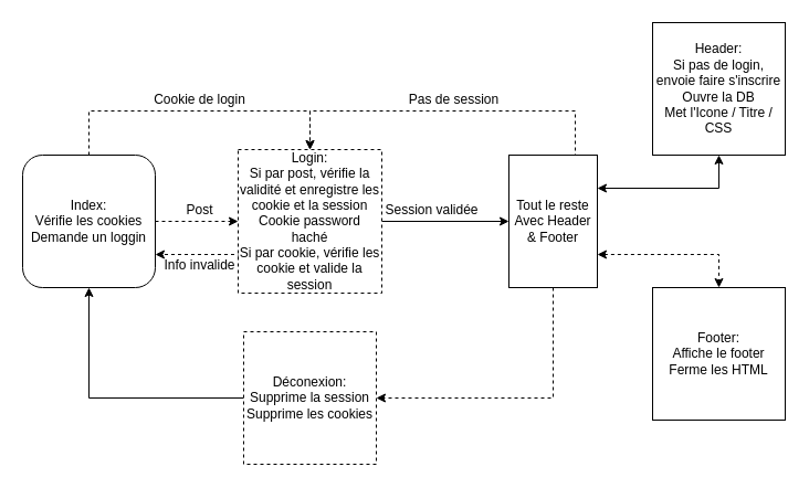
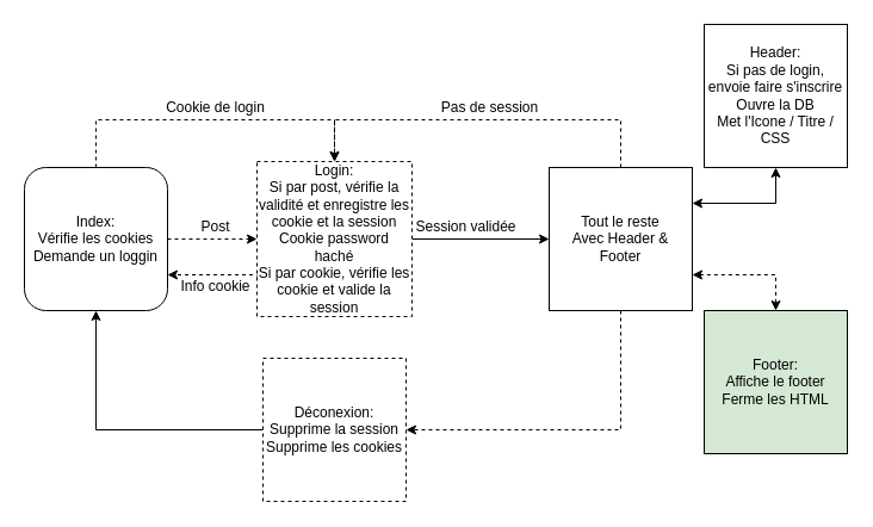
- <mxCell id="15" value="Tout le reste&lt;br&gt;Avec Header &amp;amp; Footer" style="whiteSpace=wrap;html=1;aspect=fixed;align=center;" vertex="1" parent="1"><mxGeometry x="460" y="140" width="80" height="120" as="geometry" /></mxCell>
+ <mxCell id="15" value="Tout le reste&lt;br&gt;Avec Header &amp;amp; Footer" style="whiteSpace=wrap;html=1;aspect=fixed;align=center;" vertex="1" parent="1"><mxGeometry x="460" y="140" width="120" height="120" as="geometry" /></mxCell>
- <mxCell id="21" value="Info invalide" style="text;html=1;align=center;verticalAlign=middle;resizable=0;points=[];;autosize=1;" vertex="1" parent="1"><mxGeometry x="140" y="230" width="80" height="20" as="geometry" /></mxCell>
+ <mxCell id="21" value="Info cookie" style="text;html=1;align=center;verticalAlign=middle;resizable=0;points=[];;autosize=1;" vertex="1" parent="1"><mxGeometry x="140" y="230" width="80" height="20" as="geometry" /></mxCell>
- <mxCell id="6" value="Footer:&lt;br&gt;Affiche le footer&lt;br&gt;Ferme les HTML" style="whiteSpace=wrap;html=1;aspect=fixed;align=center;" vertex="1" parent="1"><mxGeometry x="590" y="260" width="120" height="120" as="geometry" /></mxCell>
+ <mxCell id="6" value="Footer:&lt;br&gt;Affiche le footer&lt;br&gt;Ferme les HTML" style="whiteSpace=wrap;html=1;aspect=fixed;align=center;fillColor=#d5e8d4;" vertex="1" parent="1"><mxGeometry x="590" y="260" width="120" height="120" as="geometry" /></mxCell>
